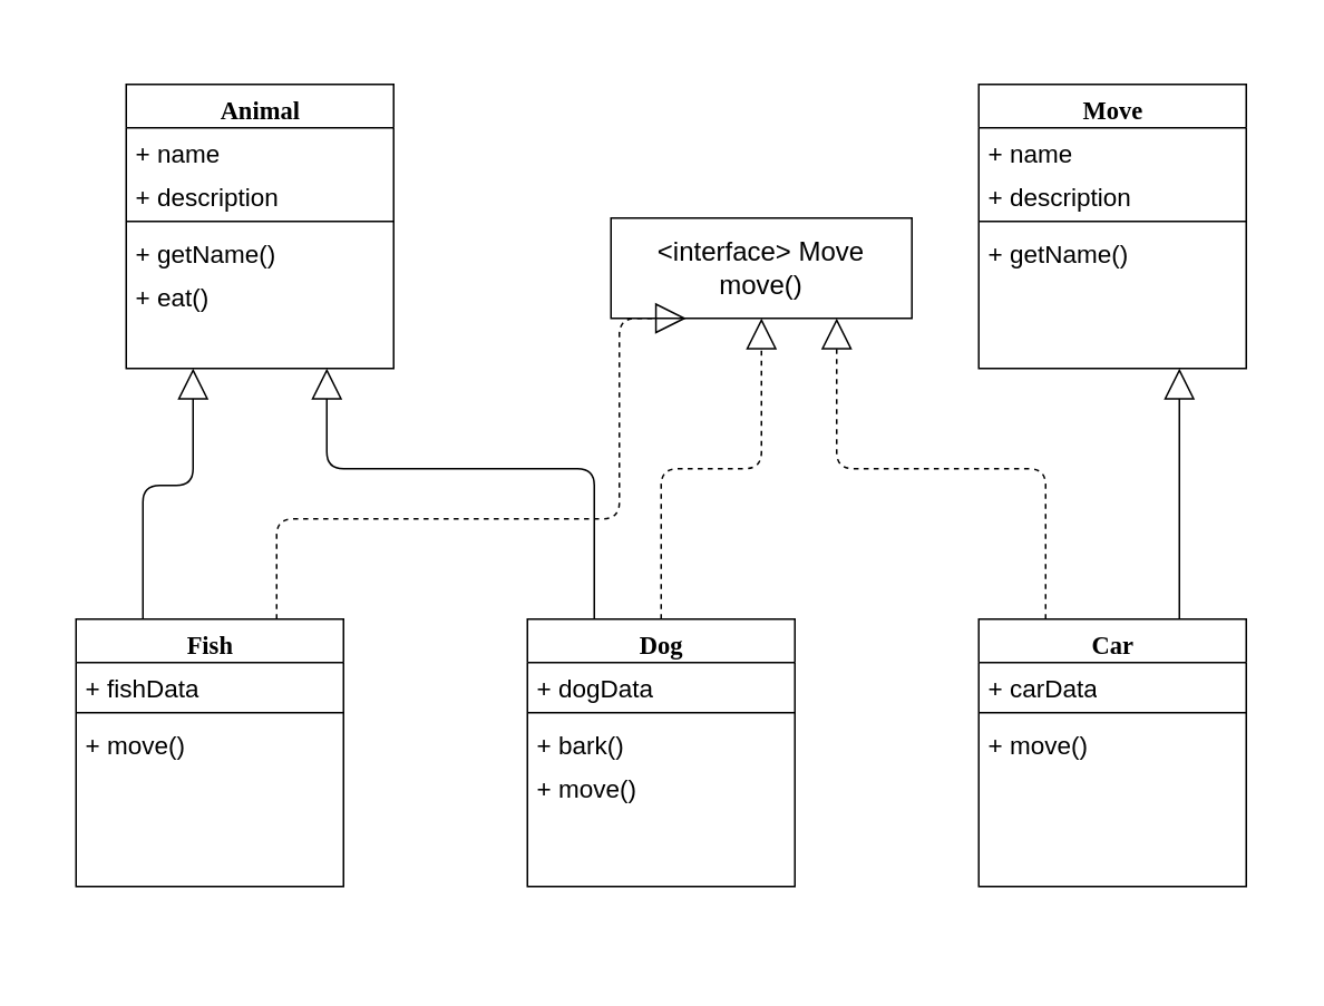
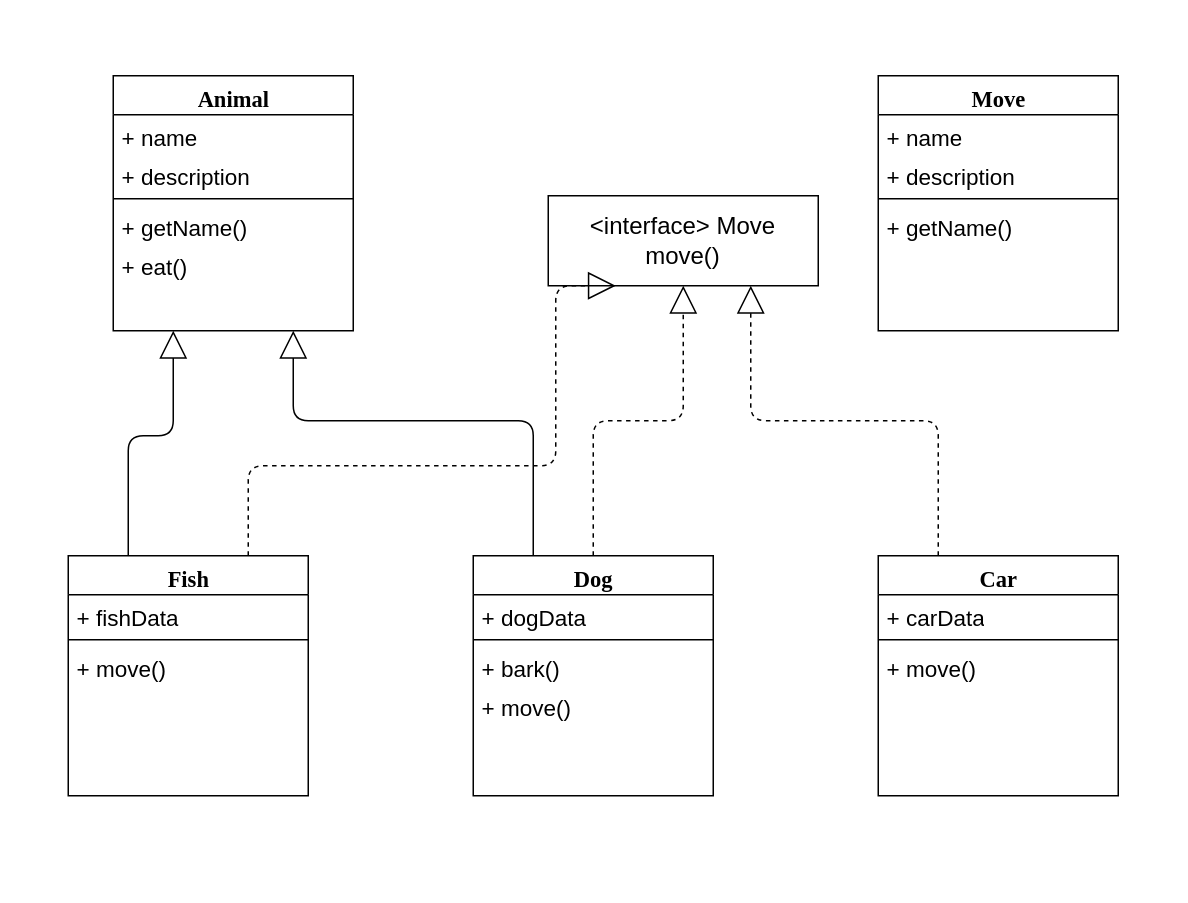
- <mxCell id="33" style="edgeStyle=orthogonalEdgeStyle;html=1;labelBackgroundColor=none;startFill=0;startSize=8;endArrow=block;endFill=0;endSize=16;fontFamily=Verdana;fontSize=12;entryX=0.75;entryY=1;entryDx=0;entryDy=0;exitX=0.75;exitY=0;exitDx=0;exitDy=0;" edge="1" parent="1" source="28" target="23"><mxGeometry relative="1" as="geometry"><Array as="points"><mxPoint x="705" y="330" /><mxPoint x="705" y="330" /></Array><mxPoint x="365" y="380" as="sourcePoint" /><mxPoint x="205" y="230" as="targetPoint" /></mxGeometry></mxCell>
